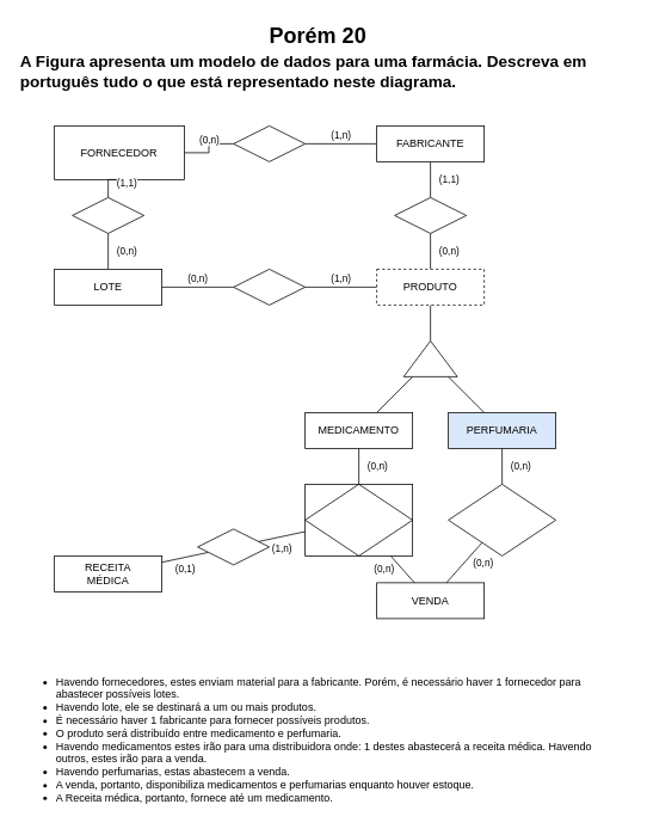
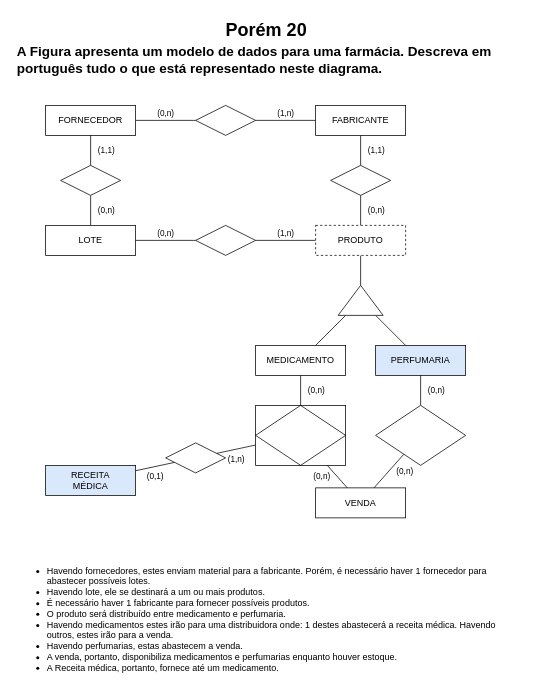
- <mxCell id="6" value="FORNECEDOR" style="whiteSpace=wrap;html=1;" parent="1" vertex="1"><mxGeometry x="60" y="140" width="145" height="60" as="geometry" /></mxCell>
+ <mxCell id="6" value="FORNECEDOR" style="whiteSpace=wrap;html=1;" parent="1" vertex="1"><mxGeometry x="60" y="140" width="120" height="40" as="geometry" /></mxCell>
- <mxCell id="36" value="RECEITA&lt;br&gt;MÉDICA" style="whiteSpace=wrap;html=1;" parent="1" vertex="1"><mxGeometry x="60" y="620" width="120" height="40" as="geometry" /></mxCell>
+ <mxCell id="36" value="RECEITA&lt;br&gt;MÉDICA" style="whiteSpace=wrap;html=1;fillColor=#dae8fc;" parent="1" vertex="1"><mxGeometry x="60" y="620" width="120" height="40" as="geometry" /></mxCell>
